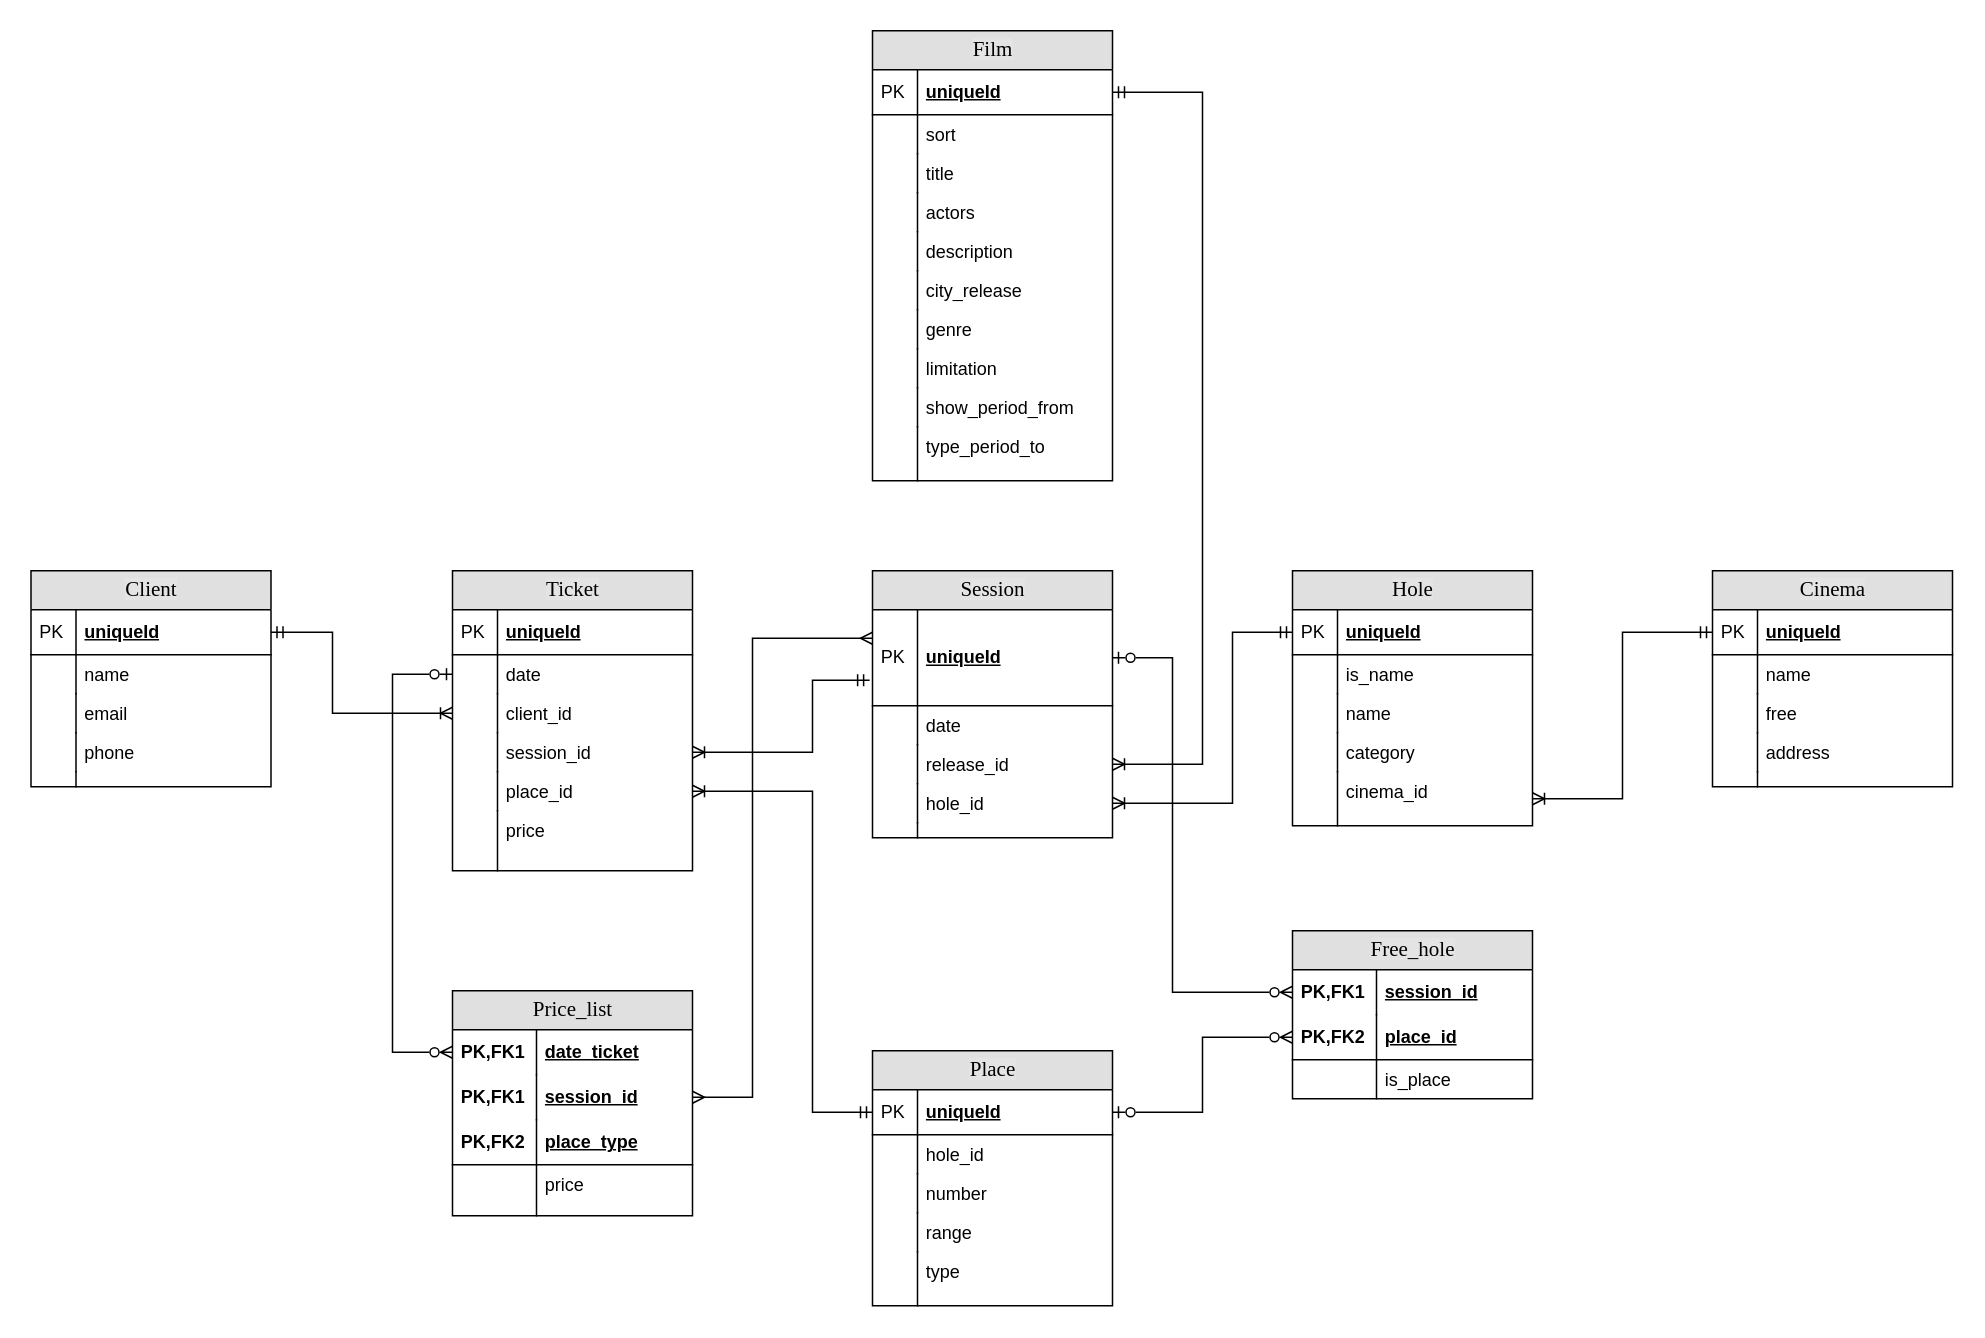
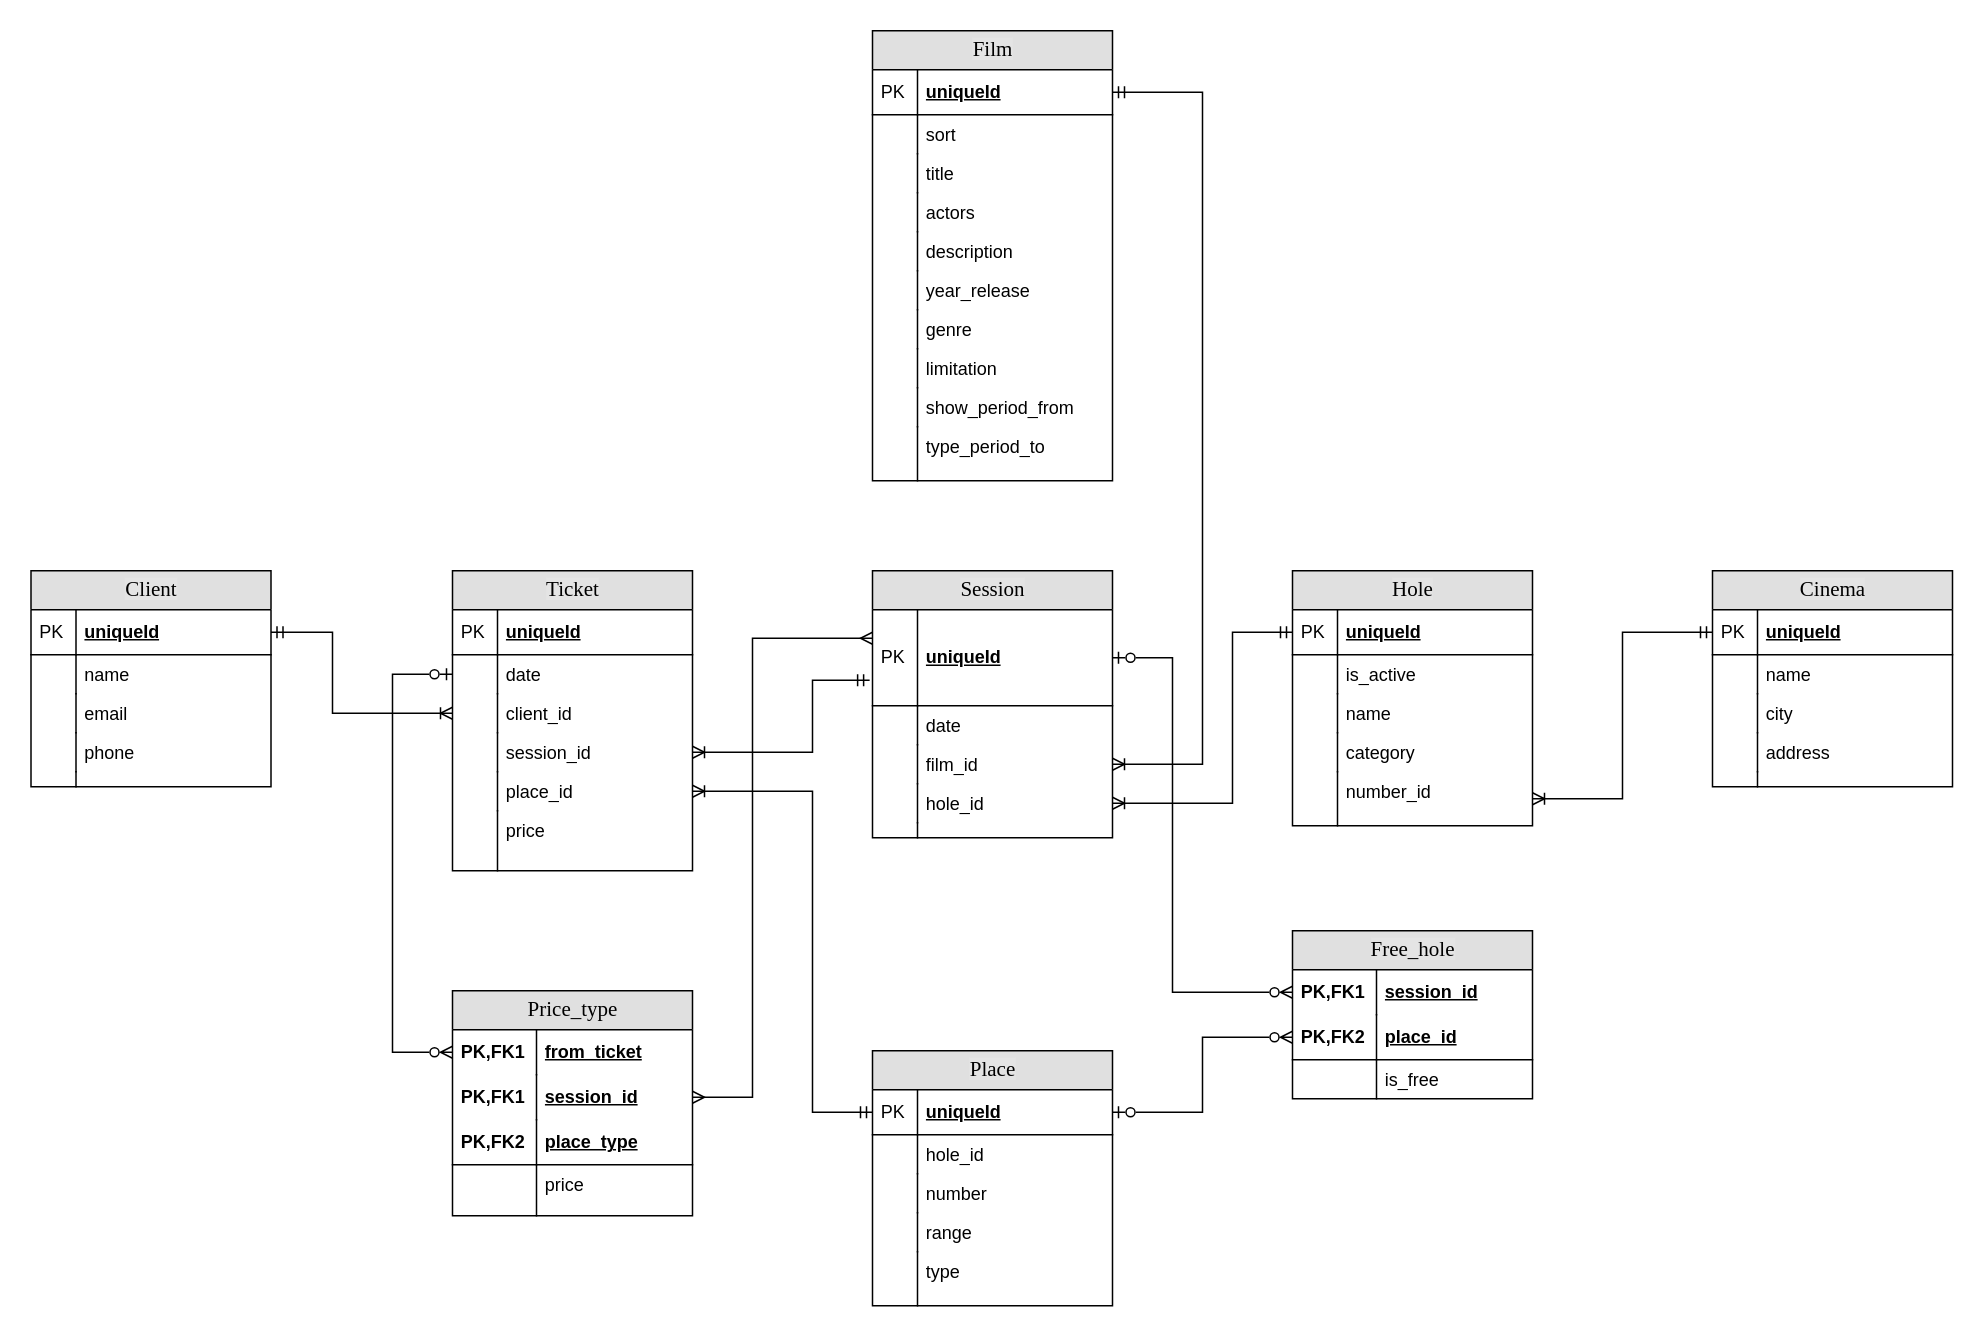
- <mxCell id="70" value="city_release" style="shape=partialRectangle;top=0;left=0;right=0;bottom=0;html=1;align=left;verticalAlign=top;fillColor=none;spacingLeft=34;spacingRight=4;whiteSpace=wrap;overflow=hidden;rotatable=0;points=[[0,0.5],[1,0.5]];portConstraint=eastwest;dropTarget=0;" vertex="1" parent="59"><mxGeometry y="160" width="160" height="26" as="geometry" /></mxCell>
+ <mxCell id="70" value="year_release" style="shape=partialRectangle;top=0;left=0;right=0;bottom=0;html=1;align=left;verticalAlign=top;fillColor=none;spacingLeft=34;spacingRight=4;whiteSpace=wrap;overflow=hidden;rotatable=0;points=[[0,0.5],[1,0.5]];portConstraint=eastwest;dropTarget=0;" vertex="1" parent="59"><mxGeometry y="160" width="160" height="26" as="geometry" /></mxCell>
- <mxCell id="40" value="is_name" style="shape=partialRectangle;top=0;left=0;right=0;bottom=0;html=1;align=left;verticalAlign=top;fillColor=none;spacingLeft=34;spacingRight=4;whiteSpace=wrap;overflow=hidden;rotatable=0;points=[[0,0.5],[1,0.5]];portConstraint=eastwest;dropTarget=0;" vertex="1" parent="37"><mxGeometry y="56" width="160" height="26" as="geometry" /></mxCell>
+ <mxCell id="40" value="is_active" style="shape=partialRectangle;top=0;left=0;right=0;bottom=0;html=1;align=left;verticalAlign=top;fillColor=none;spacingLeft=34;spacingRight=4;whiteSpace=wrap;overflow=hidden;rotatable=0;points=[[0,0.5],[1,0.5]];portConstraint=eastwest;dropTarget=0;" vertex="1" parent="37"><mxGeometry y="56" width="160" height="26" as="geometry" /></mxCell>
- <mxCell id="53" value="free" style="shape=partialRectangle;top=0;left=0;right=0;bottom=0;html=1;align=left;verticalAlign=top;fillColor=none;spacingLeft=34;spacingRight=4;whiteSpace=wrap;overflow=hidden;rotatable=0;points=[[0,0.5],[1,0.5]];portConstraint=eastwest;dropTarget=0;" vertex="1" parent="48"><mxGeometry y="82" width="160" height="26" as="geometry" /></mxCell>
+ <mxCell id="53" value="city" style="shape=partialRectangle;top=0;left=0;right=0;bottom=0;html=1;align=left;verticalAlign=top;fillColor=none;spacingLeft=34;spacingRight=4;whiteSpace=wrap;overflow=hidden;rotatable=0;points=[[0,0.5],[1,0.5]];portConstraint=eastwest;dropTarget=0;" vertex="1" parent="48"><mxGeometry y="82" width="160" height="26" as="geometry" /></mxCell>
- <mxCell id="31" value="release_id" style="shape=partialRectangle;top=0;left=0;right=0;bottom=0;html=1;align=left;verticalAlign=top;fillColor=none;spacingLeft=34;spacingRight=4;whiteSpace=wrap;overflow=hidden;rotatable=0;points=[[0,0.5],[1,0.5]];portConstraint=eastwest;dropTarget=0;" vertex="1" parent="26"><mxGeometry y="116" width="160" height="26" as="geometry" /></mxCell>
+ <mxCell id="31" value="film_id" style="shape=partialRectangle;top=0;left=0;right=0;bottom=0;html=1;align=left;verticalAlign=top;fillColor=none;spacingLeft=34;spacingRight=4;whiteSpace=wrap;overflow=hidden;rotatable=0;points=[[0,0.5],[1,0.5]];portConstraint=eastwest;dropTarget=0;" vertex="1" parent="26"><mxGeometry y="116" width="160" height="26" as="geometry" /></mxCell>
- <mxCell id="46" value="cinema_id" style="shape=partialRectangle;top=0;left=0;right=0;bottom=0;html=1;align=left;verticalAlign=top;fillColor=none;spacingLeft=34;spacingRight=4;whiteSpace=wrap;overflow=hidden;rotatable=0;points=[[0,0.5],[1,0.5]];portConstraint=eastwest;dropTarget=0;" vertex="1" parent="37"><mxGeometry y="134" width="160" height="36" as="geometry" /></mxCell>
+ <mxCell id="46" value="number_id" style="shape=partialRectangle;top=0;left=0;right=0;bottom=0;html=1;align=left;verticalAlign=top;fillColor=none;spacingLeft=34;spacingRight=4;whiteSpace=wrap;overflow=hidden;rotatable=0;points=[[0,0.5],[1,0.5]];portConstraint=eastwest;dropTarget=0;" vertex="1" parent="37"><mxGeometry y="134" width="160" height="36" as="geometry" /></mxCell>
- <mxCell id="98" value="Price_list" style="swimlane;html=1;fontStyle=0;childLayout=stackLayout;horizontal=1;startSize=26;fillColor=#e0e0e0;horizontalStack=0;resizeParent=1;resizeLast=0;collapsible=1;marginBottom=0;swimlaneFillColor=#ffffff;align=center;rounded=0;shadow=0;comic=0;labelBackgroundColor=none;strokeWidth=1;fontFamily=Verdana;fontSize=14" vertex="1" parent="1"><mxGeometry x="301" y="660" width="160" height="150" as="geometry" /></mxCell>
+ <mxCell id="98" value="Price_type" style="swimlane;html=1;fontStyle=0;childLayout=stackLayout;horizontal=1;startSize=26;fillColor=#e0e0e0;horizontalStack=0;resizeParent=1;resizeLast=0;collapsible=1;marginBottom=0;swimlaneFillColor=#ffffff;align=center;rounded=0;shadow=0;comic=0;labelBackgroundColor=none;strokeWidth=1;fontFamily=Verdana;fontSize=14" vertex="1" parent="1"><mxGeometry x="301" y="660" width="160" height="150" as="geometry" /></mxCell>
- <mxCell id="99" value="date_ticket" style="shape=partialRectangle;top=0;left=0;right=0;bottom=0;html=1;align=left;verticalAlign=middle;fillColor=none;spacingLeft=60;spacingRight=4;whiteSpace=wrap;overflow=hidden;rotatable=0;points=[[0,0.5],[1,0.5]];portConstraint=eastwest;dropTarget=0;fontStyle=5;" vertex="1" parent="98"><mxGeometry y="26" width="160" height="30" as="geometry" /></mxCell>
+ <mxCell id="99" value="from_ticket" style="shape=partialRectangle;top=0;left=0;right=0;bottom=0;html=1;align=left;verticalAlign=middle;fillColor=none;spacingLeft=60;spacingRight=4;whiteSpace=wrap;overflow=hidden;rotatable=0;points=[[0,0.5],[1,0.5]];portConstraint=eastwest;dropTarget=0;fontStyle=5;" vertex="1" parent="98"><mxGeometry y="26" width="160" height="30" as="geometry" /></mxCell>
- <mxCell id="96" value="is_place" style="shape=partialRectangle;top=0;left=0;right=0;bottom=0;html=1;align=left;verticalAlign=top;fillColor=none;spacingLeft=60;spacingRight=4;whiteSpace=wrap;overflow=hidden;rotatable=0;points=[[0,0.5],[1,0.5]];portConstraint=eastwest;dropTarget=0;" vertex="1" parent="91"><mxGeometry y="86" width="160" height="26" as="geometry" /></mxCell>
+ <mxCell id="96" value="is_free" style="shape=partialRectangle;top=0;left=0;right=0;bottom=0;html=1;align=left;verticalAlign=top;fillColor=none;spacingLeft=60;spacingRight=4;whiteSpace=wrap;overflow=hidden;rotatable=0;points=[[0,0.5],[1,0.5]];portConstraint=eastwest;dropTarget=0;" vertex="1" parent="91"><mxGeometry y="86" width="160" height="26" as="geometry" /></mxCell>
